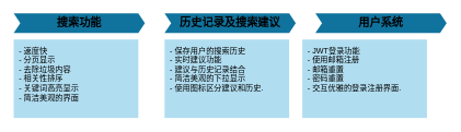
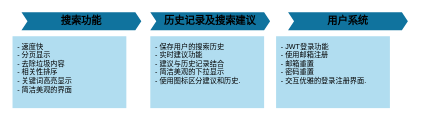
- <mxCell id="2" value="搜索功能" style="shape=step;perimeter=stepPerimeter;whiteSpace=wrap;html=1;fixedSize=1;size=10;fillColor=#10739E;strokeColor=none;fontSize=17;fontStyle=1;align=center;" parent="1" vertex="1"><mxGeometry x="20" y="20" width="200" height="30" as="geometry" /></mxCell>
+ <mxCell id="2" value="搜索功能" style="shape=step;perimeter=stepPerimeter;whiteSpace=wrap;html=1;fixedSize=1;size=10;fillColor=#10739E;strokeColor=none;fontSize=17;fontStyle=1;align=center;" parent="1" vertex="1"><mxGeometry x="35" y="20" width="200" height="30" as="geometry" /></mxCell>
